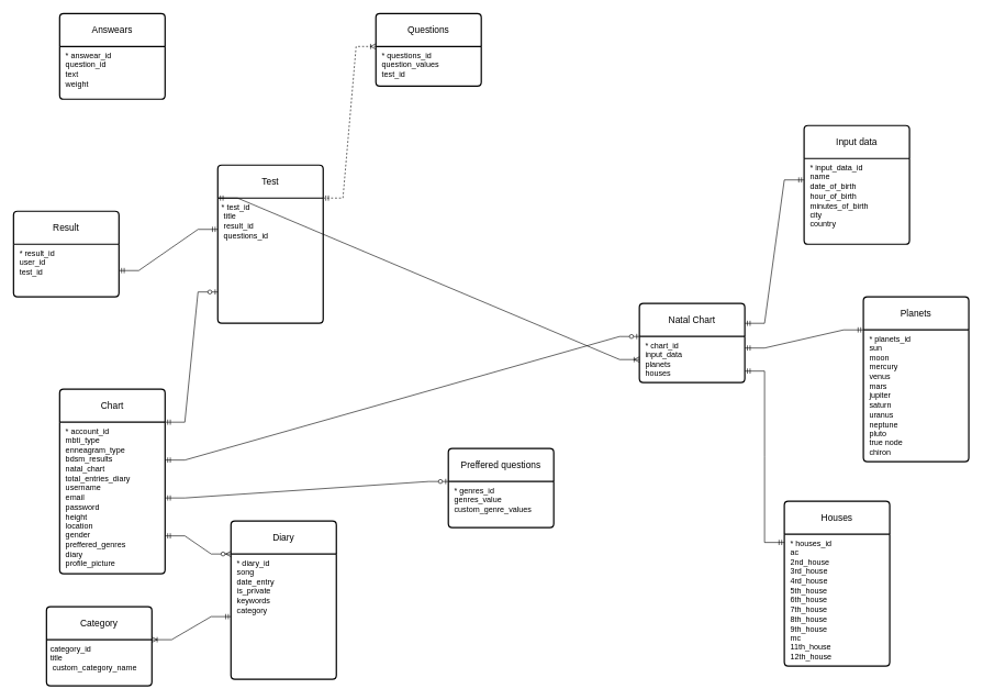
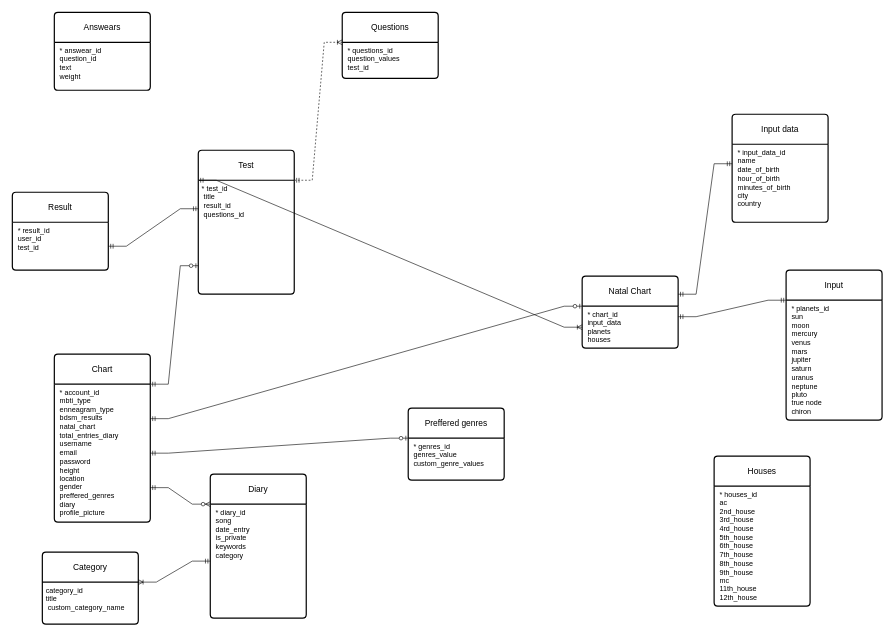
- <mxCell id="20" value="Planets" style="swimlane;childLayout=stackLayout;horizontal=1;startSize=50;horizontalStack=0;rounded=1;fontSize=14;fontStyle=0;strokeWidth=2;resizeParent=0;resizeLast=1;shadow=0;dashed=0;align=center;arcSize=4;whiteSpace=wrap;html=1;" parent="1" vertex="1"><mxGeometry x="1310" y="450" width="160" height="250" as="geometry" /></mxCell>
+ <mxCell id="20" value="Input" style="swimlane;childLayout=stackLayout;horizontal=1;startSize=50;horizontalStack=0;rounded=1;fontSize=14;fontStyle=0;strokeWidth=2;resizeParent=0;resizeLast=1;shadow=0;dashed=0;align=center;arcSize=4;whiteSpace=wrap;html=1;" parent="1" vertex="1"><mxGeometry x="1310" y="450" width="160" height="250" as="geometry" /></mxCell>
- <mxCell id="14" value="Preffered questions" style="swimlane;childLayout=stackLayout;horizontal=1;startSize=50;horizontalStack=0;rounded=1;fontSize=14;fontStyle=0;strokeWidth=2;resizeParent=0;resizeLast=1;shadow=0;dashed=0;align=center;arcSize=4;whiteSpace=wrap;html=1;" parent="1" vertex="1"><mxGeometry x="680" y="680" width="160" height="120" as="geometry" /></mxCell>
+ <mxCell id="14" value="Preffered genres" style="swimlane;childLayout=stackLayout;horizontal=1;startSize=50;horizontalStack=0;rounded=1;fontSize=14;fontStyle=0;strokeWidth=2;resizeParent=0;resizeLast=1;shadow=0;dashed=0;align=center;arcSize=4;whiteSpace=wrap;html=1;" parent="1" vertex="1"><mxGeometry x="680" y="680" width="160" height="120" as="geometry" /></mxCell>
- <mxCell id="33" value="" style="edgeStyle=entityRelationEdgeStyle;fontSize=12;html=1;endArrow=ERmandOne;startArrow=ERmandOne;rounded=0;entryX=0;entryY=0.25;entryDx=0;entryDy=0;exitX=1;exitY=0.75;exitDx=0;exitDy=0;" parent="1" source="17" target="22" edge="1"><mxGeometry width="100" height="100" relative="1" as="geometry"><mxPoint x="1140" y="538" as="sourcePoint" /><mxPoint x="1320" y="510" as="targetPoint" /></mxGeometry></mxCell>
